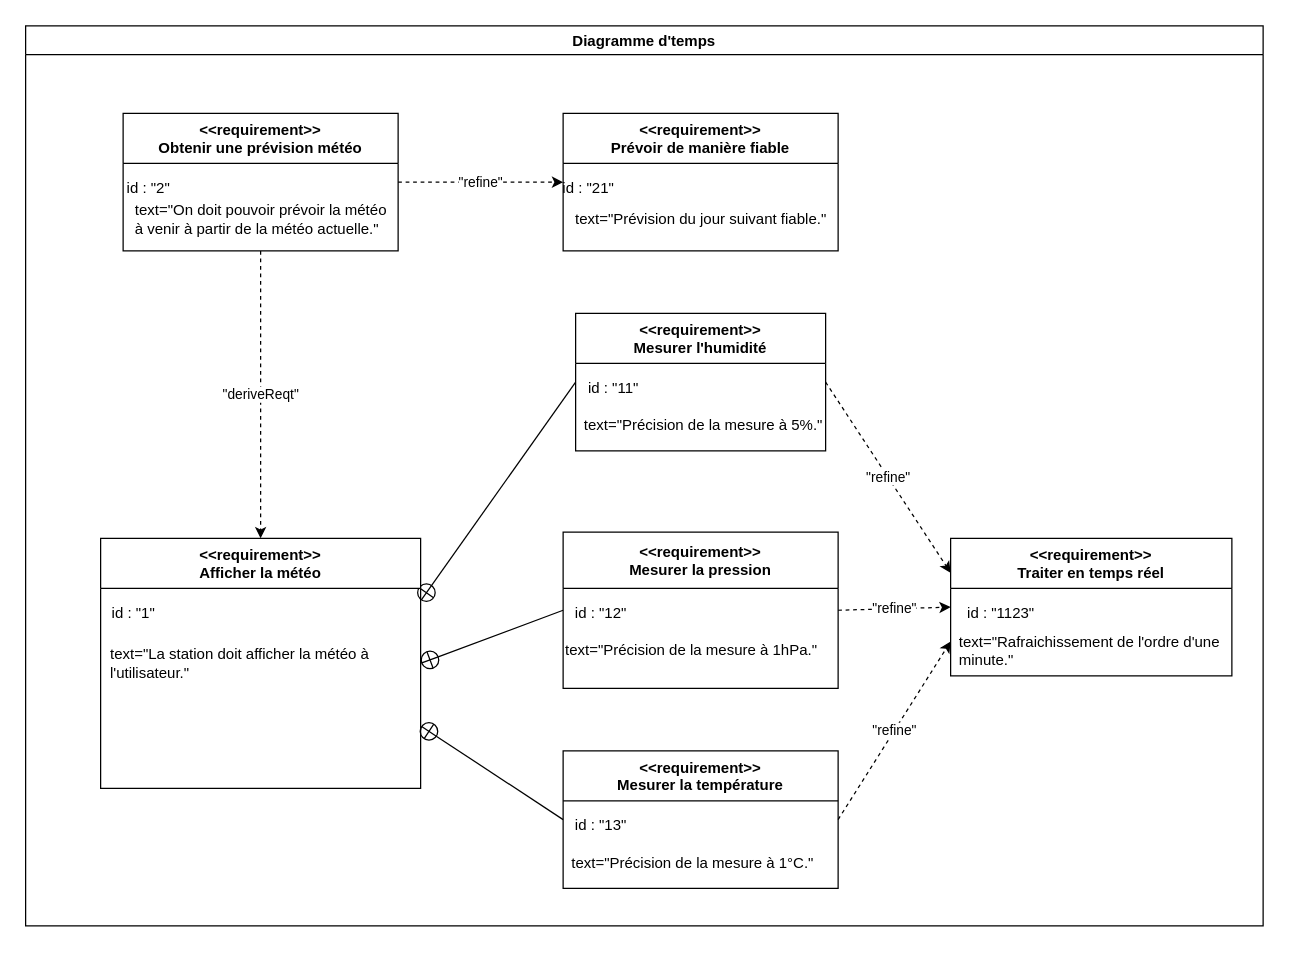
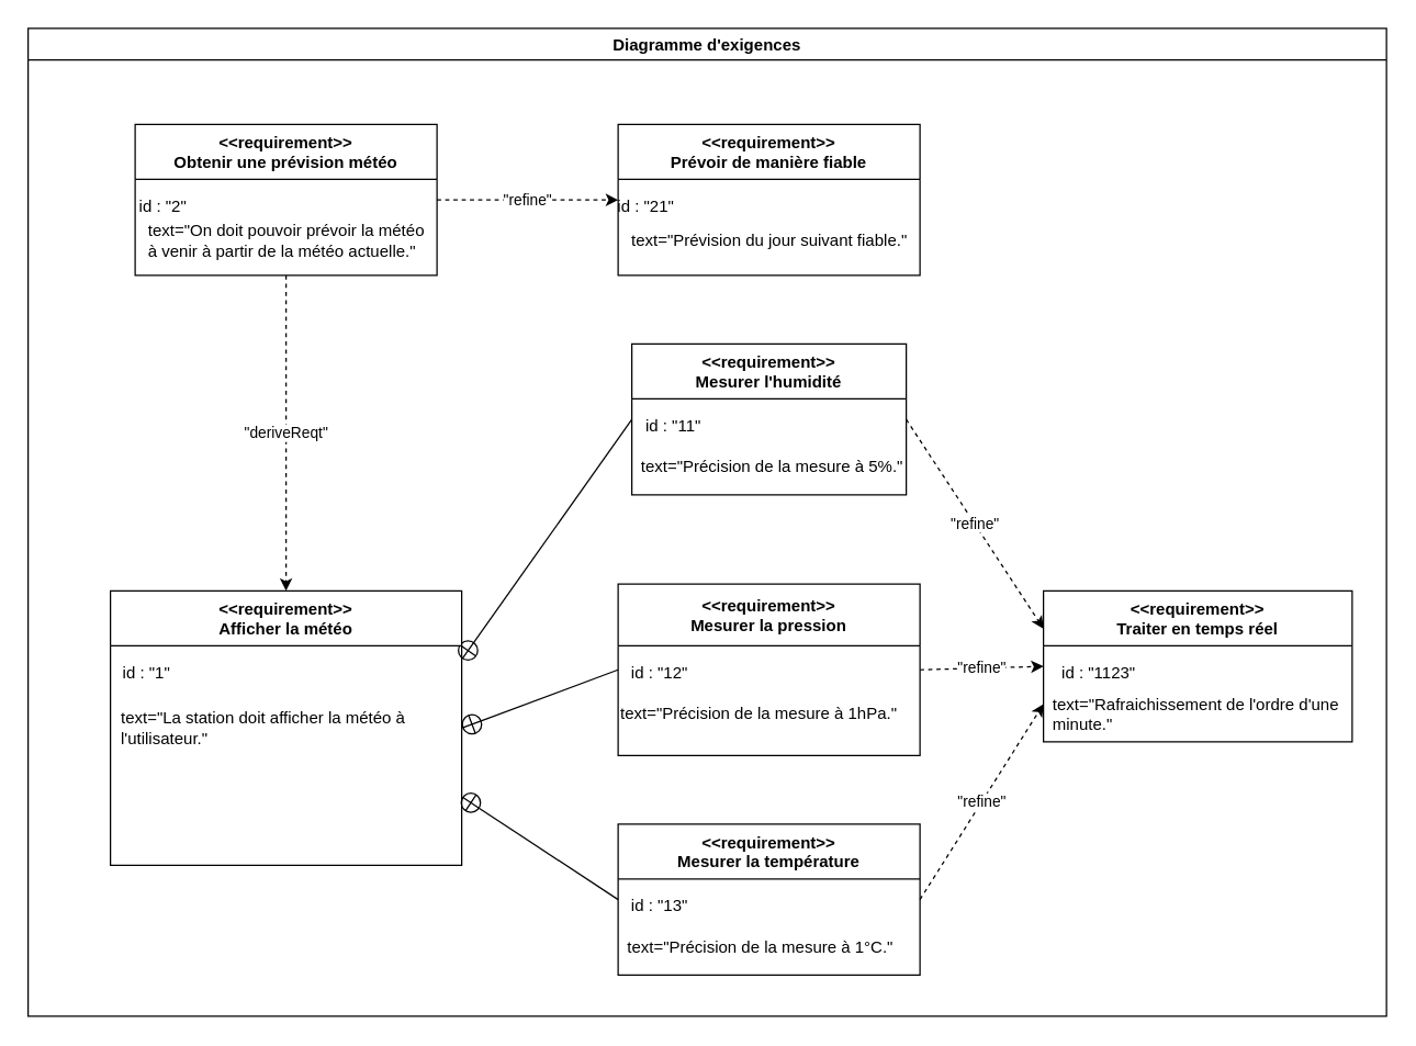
- <mxCell id="31" value="Diagramme d'temps" style="swimlane;" vertex="1" parent="1"><mxGeometry x="20" y="20" width="990" height="720" as="geometry" /></mxCell>
+ <mxCell id="31" value="Diagramme d'exigences" style="swimlane;" vertex="1" parent="1"><mxGeometry x="20" y="20" width="990" height="720" as="geometry" /></mxCell>
